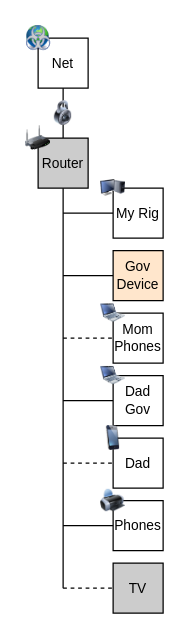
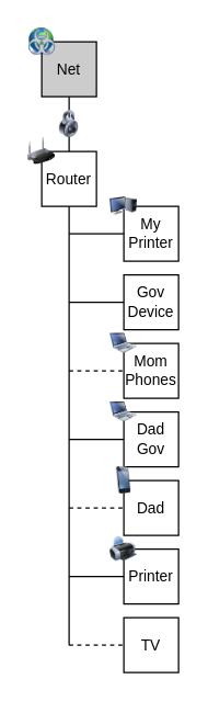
- <mxCell id="2" value="Net" style="whiteSpace=wrap;html=1;aspect=fixed;fontSize=11;" vertex="1" parent="1"><mxGeometry x="30" y="30" width="40" height="40" as="geometry" /></mxCell>
+ <mxCell id="2" value="Net" style="whiteSpace=wrap;html=1;aspect=fixed;fontSize=11;fillColor=#cccccc;" vertex="1" parent="1"><mxGeometry x="30" y="30" width="40" height="40" as="geometry" /></mxCell>
- <mxCell id="4" value="Router" style="whiteSpace=wrap;html=1;aspect=fixed;fontSize=11;fillColor=#cccccc;" vertex="1" parent="1"><mxGeometry x="30" y="110" width="40" height="40" as="geometry" /></mxCell>
+ <mxCell id="4" value="Router" style="whiteSpace=wrap;html=1;aspect=fixed;fontSize=11;" vertex="1" parent="1"><mxGeometry x="30" y="110" width="40" height="40" as="geometry" /></mxCell>
- <mxCell id="7" value="My Rig" style="whiteSpace=wrap;html=1;aspect=fixed;fontSize=11;" vertex="1" parent="1"><mxGeometry x="90" y="150" width="40" height="40" as="geometry" /></mxCell>
+ <mxCell id="7" value="My Printer" style="whiteSpace=wrap;html=1;aspect=fixed;fontSize=11;" vertex="1" parent="1"><mxGeometry x="90" y="150" width="40" height="40" as="geometry" /></mxCell>
- <mxCell id="9" value="Gov Device" style="whiteSpace=wrap;html=1;aspect=fixed;fontSize=11;fillColor=#ffe6cc;" vertex="1" parent="1"><mxGeometry x="90" y="200" width="40" height="40" as="geometry" /></mxCell>
+ <mxCell id="9" value="Gov Device" style="whiteSpace=wrap;html=1;aspect=fixed;fontSize=11;" vertex="1" parent="1"><mxGeometry x="90" y="200" width="40" height="40" as="geometry" /></mxCell>
- <mxCell id="21" value="Phones" style="whiteSpace=wrap;html=1;aspect=fixed;fontSize=11;" vertex="1" parent="1"><mxGeometry x="90" y="400" width="40" height="40" as="geometry" /></mxCell>
+ <mxCell id="21" value="Printer" style="whiteSpace=wrap;html=1;aspect=fixed;fontSize=11;" vertex="1" parent="1"><mxGeometry x="90" y="400" width="40" height="40" as="geometry" /></mxCell>
- <mxCell id="23" value="TV" style="whiteSpace=wrap;html=1;aspect=fixed;fontSize=11;fillColor=#cccccc;" vertex="1" parent="1"><mxGeometry x="90" y="450" width="40" height="40" as="geometry" /></mxCell>
+ <mxCell id="23" value="TV" style="whiteSpace=wrap;html=1;aspect=fixed;fontSize=11;" vertex="1" parent="1"><mxGeometry x="90" y="450" width="40" height="40" as="geometry" /></mxCell>
